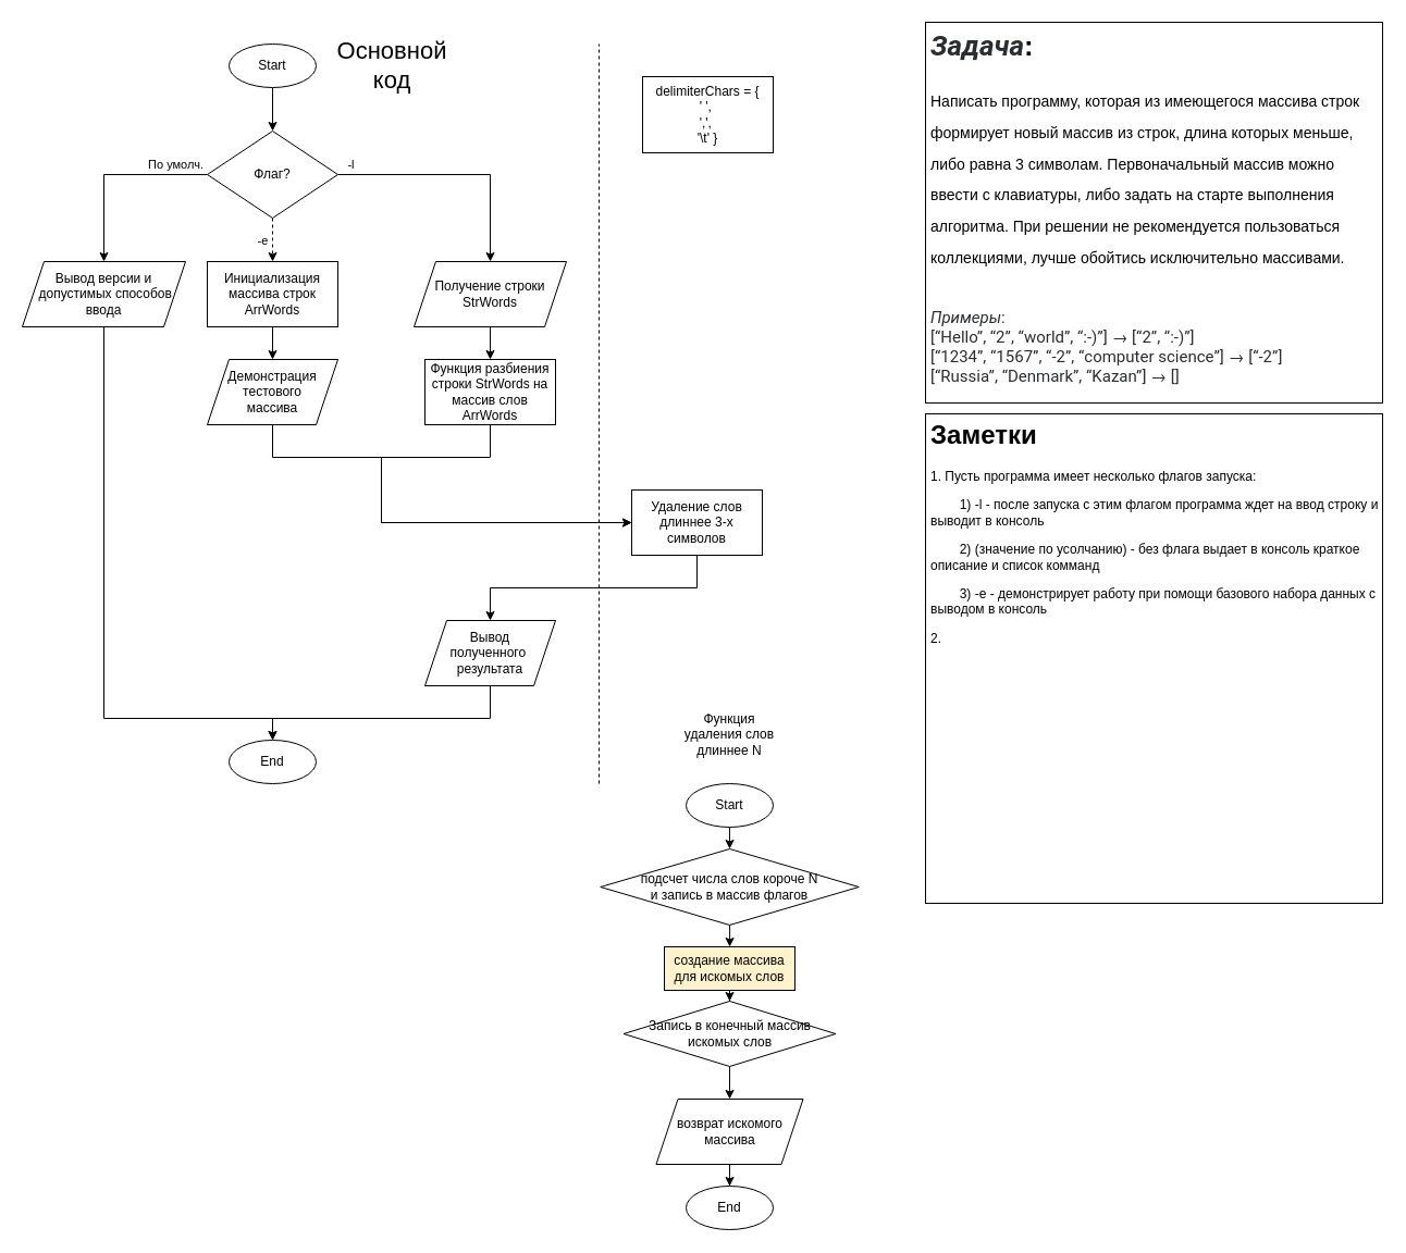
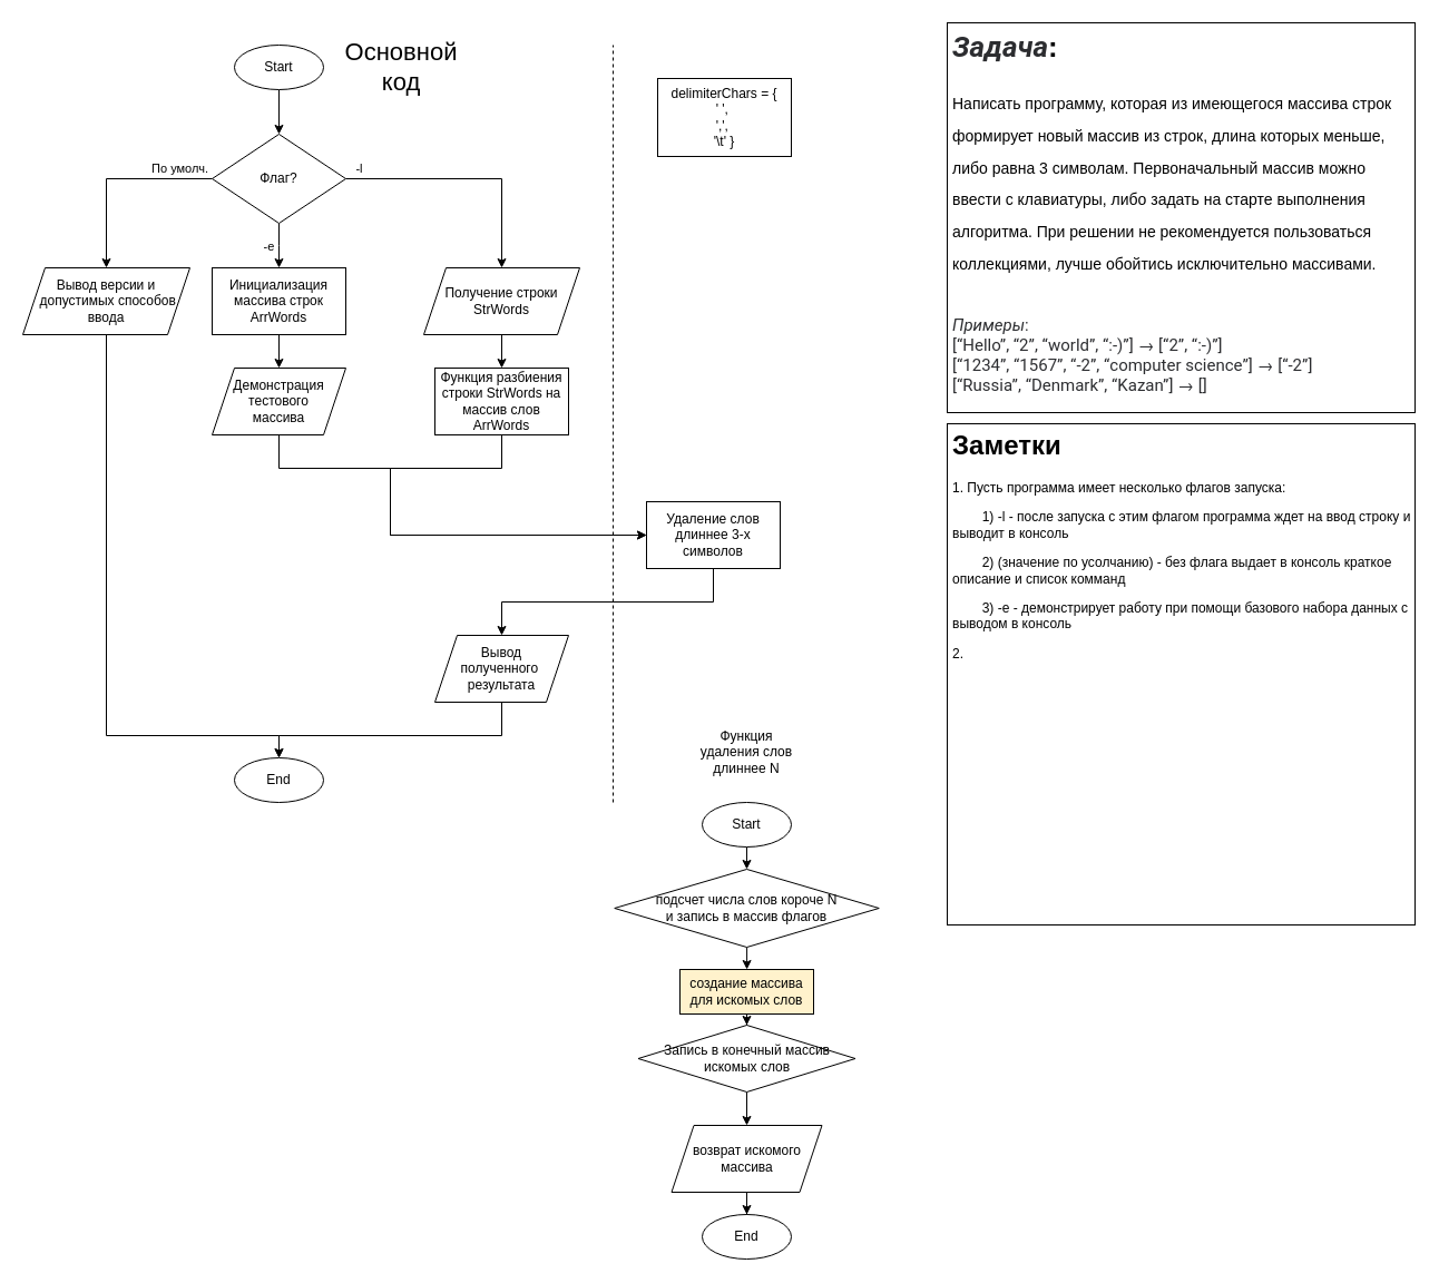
- <mxCell id="8" style="edgeStyle=orthogonalEdgeStyle;rounded=0;orthogonalLoop=1;jettySize=auto;html=1;exitX=0.5;exitY=1;exitDx=0;exitDy=0;dashed=1;" parent="1" source="12" target="19" edge="1"><mxGeometry relative="1" as="geometry"><mxPoint x="250" y="240" as="targetPoint" /><Array as="points"><mxPoint x="250" y="220" /><mxPoint x="250" y="220" /></Array></mxGeometry></mxCell>
+ <mxCell id="8" style="edgeStyle=orthogonalEdgeStyle;rounded=0;orthogonalLoop=1;jettySize=auto;html=1;exitX=0.5;exitY=1;exitDx=0;exitDy=0;" parent="1" source="12" target="19" edge="1"><mxGeometry relative="1" as="geometry"><mxPoint x="250" y="240" as="targetPoint" /><Array as="points"><mxPoint x="250" y="220" /><mxPoint x="250" y="220" /></Array></mxGeometry></mxCell>
